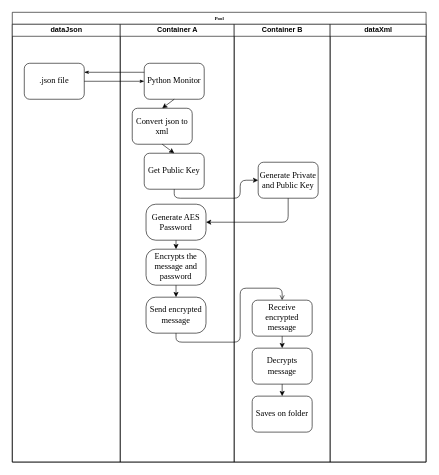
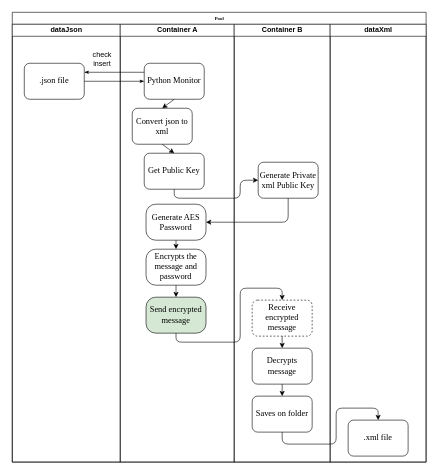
+ <mxCell id="5" value="check&lt;br&gt;insert" style="text;html=1;strokeColor=none;fillColor=none;align=center;verticalAlign=middle;whiteSpace=wrap;rounded=0;" vertex="1" parent="3"><mxGeometry x="130" y="50" width="40" height="15" as="geometry" /></mxCell>
- <mxCell id="22" value="Generate Private and Public Key" style="rounded=1;whiteSpace=wrap;html=1;shadow=0;labelBackgroundColor=none;strokeWidth=1;fontFamily=Verdana;fontSize=14;align=center;" vertex="1" parent="18"><mxGeometry x="40" y="230" width="100" height="60" as="geometry" /></mxCell>
+ <mxCell id="22" value="Generate Private xml Public Key" style="rounded=1;whiteSpace=wrap;html=1;shadow=0;labelBackgroundColor=none;strokeWidth=1;fontFamily=Verdana;fontSize=14;align=center;" vertex="1" parent="18"><mxGeometry x="40" y="230" width="100" height="60" as="geometry" /></mxCell>
- <mxCell id="29" value="" style="endArrow=open;html=1;fontSize=14;exitX=0.5;exitY=1;exitDx=0;exitDy=0;entryX=0.5;entryY=0;entryDx=0;entryDy=0;" edge="1" parent="2" source="9" target="19"><mxGeometry width="50" height="50" relative="1" as="geometry"><mxPoint x="440" y="440" as="sourcePoint" /><mxPoint x="500" y="400" as="targetPoint" /><Array as="points"><mxPoint x="273" y="550" /><mxPoint x="380" y="550" /><mxPoint x="380" y="460" /><mxPoint x="450" y="460" /></Array></mxGeometry></mxCell>
+ <mxCell id="29" value="" style="endArrow=classic;html=1;fontSize=14;exitX=0.5;exitY=1;exitDx=0;exitDy=0;entryX=0.5;entryY=0;entryDx=0;entryDy=0;" edge="1" parent="2" source="9" target="19"><mxGeometry width="50" height="50" relative="1" as="geometry"><mxPoint x="440" y="440" as="sourcePoint" /><mxPoint x="500" y="400" as="targetPoint" /><Array as="points"><mxPoint x="273" y="550" /><mxPoint x="380" y="550" /><mxPoint x="380" y="460" /><mxPoint x="450" y="460" /></Array></mxGeometry></mxCell>
- <mxCell id="9" value="Send encrypted message" style="rounded=1;whiteSpace=wrap;html=1;shadow=0;labelBackgroundColor=none;strokeWidth=1;fontFamily=Verdana;fontSize=14;align=center;arcSize=27;" vertex="1" parent="7"><mxGeometry x="43" y="455" width="100" height="60" as="geometry" /></mxCell>
+ <mxCell id="9" value="Send encrypted message" style="rounded=1;whiteSpace=wrap;html=1;shadow=0;labelBackgroundColor=none;strokeWidth=1;fontFamily=Verdana;fontSize=14;align=center;arcSize=27;fillColor=#d5e8d4;" vertex="1" parent="7"><mxGeometry x="43" y="455" width="100" height="60" as="geometry" /></mxCell>
- <mxCell id="19" value="Receive encrypted message" style="rounded=1;whiteSpace=wrap;html=1;shadow=0;labelBackgroundColor=none;strokeWidth=1;fontFamily=Verdana;fontSize=14;align=center;" vertex="1" parent="18"><mxGeometry x="30" y="460" width="100" height="60" as="geometry" /></mxCell>
+ <mxCell id="19" value="Receive encrypted message" style="rounded=1;whiteSpace=wrap;html=1;shadow=0;labelBackgroundColor=none;strokeWidth=1;fontFamily=Verdana;fontSize=14;align=center;dashed=1;" vertex="1" parent="18"><mxGeometry x="30" y="460" width="100" height="60" as="geometry" /></mxCell>
+ <mxCell id="30" value="" style="endArrow=classic;html=1;fontSize=14;entryX=0.5;entryY=0;entryDx=0;entryDy=0;exitX=0.5;exitY=1;exitDx=0;exitDy=0;" edge="1" parent="2" source="21" target="25"><mxGeometry width="50" height="50" relative="1" as="geometry"><mxPoint x="450" y="450" as="sourcePoint" /><mxPoint x="500" y="400" as="targetPoint" /><Array as="points"><mxPoint x="450" y="720" /><mxPoint x="540" y="720" /><mxPoint x="540" y="660" /><mxPoint x="610" y="660" /></Array></mxGeometry></mxCell>
+ <mxCell id="25" value=".xml file" style="rounded=1;whiteSpace=wrap;html=1;shadow=0;labelBackgroundColor=none;strokeWidth=1;fontFamily=Verdana;fontSize=14;align=center;" vertex="1" parent="24"><mxGeometry x="30" y="660" width="100" height="60" as="geometry" /></mxCell>
